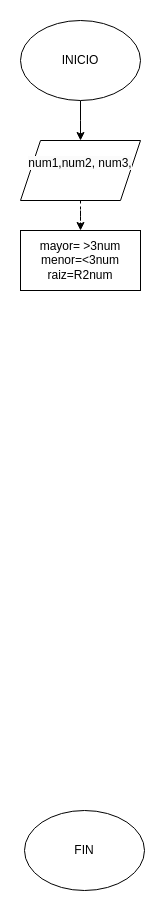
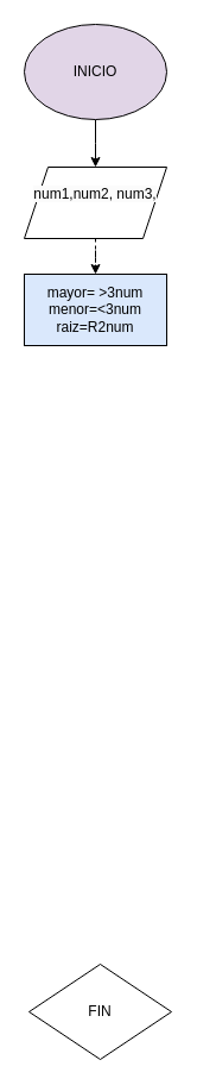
- <mxCell id="4" value="INICIO" style="ellipse;whiteSpace=wrap;html=1;" vertex="1" parent="1"><mxGeometry x="20" width="120" height="80" as="geometry" y="20" /></mxCell>
+ <mxCell id="4" value="INICIO" style="ellipse;whiteSpace=wrap;html=1;fillColor=#e1d5e7;" vertex="1" parent="1"><mxGeometry x="20" width="120" height="80" as="geometry" y="20" /></mxCell>
- <mxCell id="7" value="mayor= &amp;gt;3num&lt;br&gt;menor=&amp;lt;3num&lt;br&gt;raiz=R2num" style="rounded=0;whiteSpace=wrap;html=1;" vertex="1" parent="1"><mxGeometry x="20" y="230" width="120" height="60" as="geometry" /></mxCell>
+ <mxCell id="7" value="mayor= &amp;gt;3num&lt;br&gt;menor=&amp;lt;3num&lt;br&gt;raiz=R2num" style="rounded=0;whiteSpace=wrap;html=1;fillColor=#dae8fc;" vertex="1" parent="1"><mxGeometry x="20" y="230" width="120" height="60" as="geometry" /></mxCell>
- <mxCell id="2" value="FIN" style="ellipse;whiteSpace=wrap;html=1;" vertex="1" parent="1"><mxGeometry x="24" y="810" width="120" height="80" as="geometry" /></mxCell>
+ <mxCell id="2" value="FIN" style="rhombus;whiteSpace=wrap;html=1;" vertex="1" parent="1"><mxGeometry x="24" y="810" width="120" height="80" as="geometry" /></mxCell>
